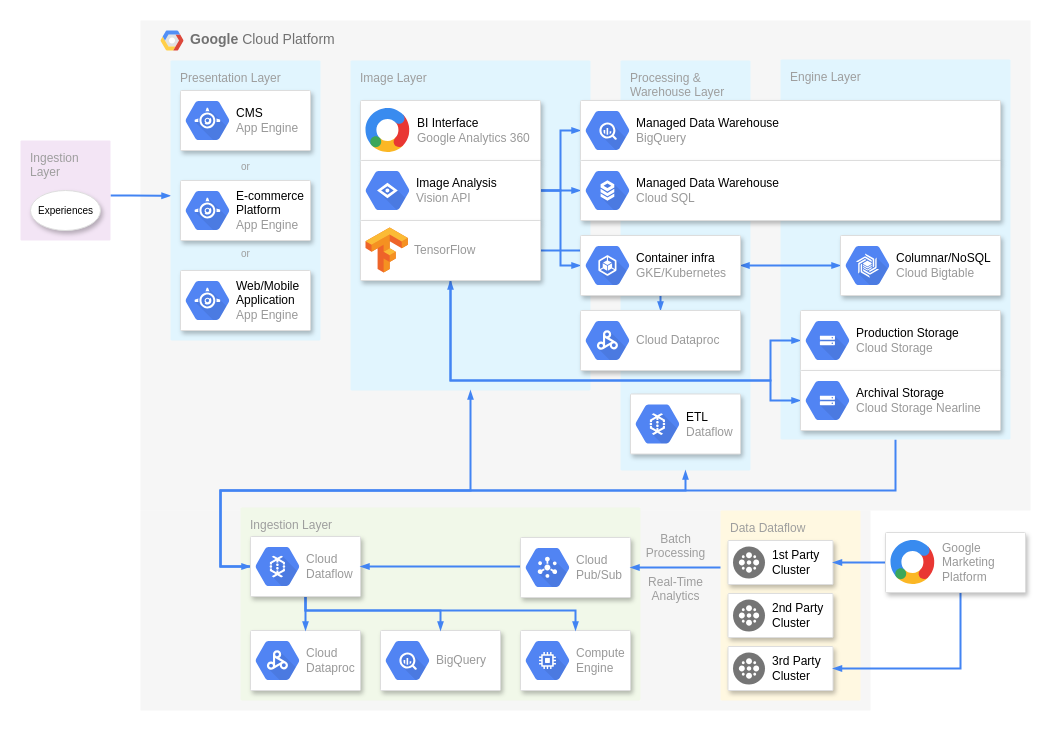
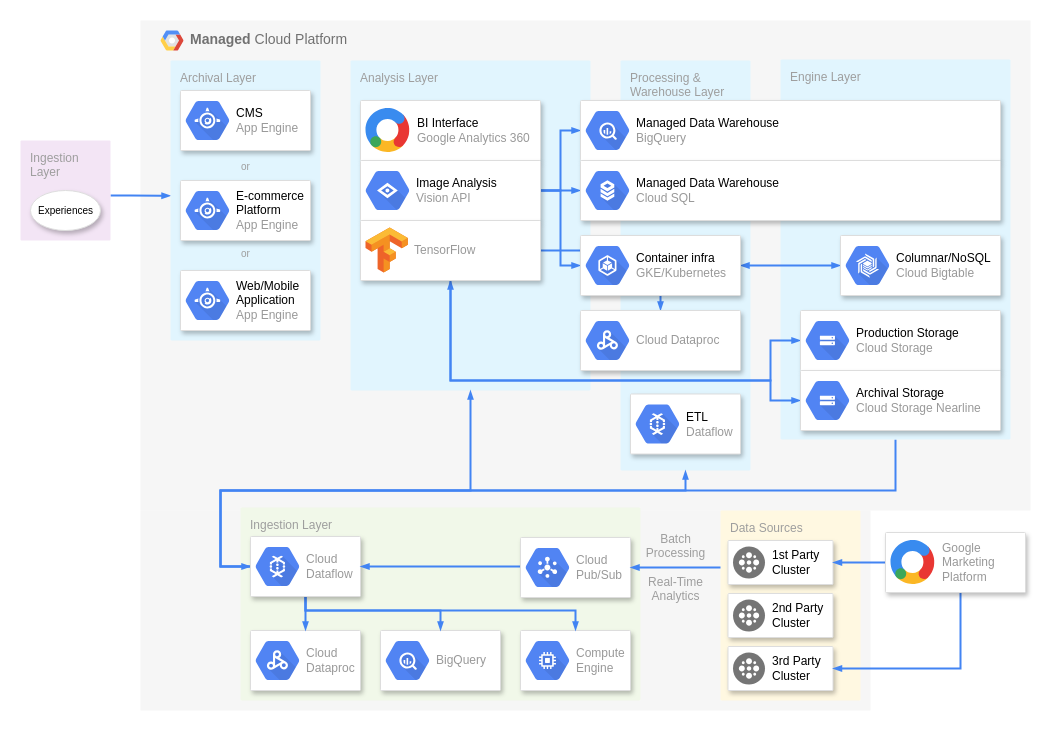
- <mxCell id="3" value="&lt;b&gt;Google &lt;/b&gt;Cloud Platform" style="fillColor=#F6F6F6;strokeColor=none;shadow=0;gradientColor=none;fontSize=14;align=left;spacing=10;fontColor=#717171;9E9E9E;verticalAlign=top;spacingTop=-4;fontStyle=0;spacingLeft=40;html=1;" parent="1" vertex="1"><mxGeometry x="140" y="20" width="890" height="490" as="geometry" /></mxCell>
+ <mxCell id="3" value="&lt;b&gt;Managed &lt;/b&gt;Cloud Platform" style="fillColor=#F6F6F6;strokeColor=none;shadow=0;gradientColor=none;fontSize=14;align=left;spacing=10;fontColor=#717171;9E9E9E;verticalAlign=top;spacingTop=-4;fontStyle=0;spacingLeft=40;html=1;" parent="1" vertex="1"><mxGeometry x="140" y="20" width="890" height="490" as="geometry" /></mxCell>
- <mxCell id="13" value="Presentation Layer" style="rounded=1;absoluteArcSize=1;arcSize=2;html=1;strokeColor=none;gradientColor=none;shadow=0;dashed=0;strokeColor=none;fontSize=12;fontColor=#9E9E9E;align=left;verticalAlign=top;spacing=10;spacingTop=-4;fillColor=#E1F5FE;" parent="1" vertex="1"><mxGeometry x="170" y="60" width="150" height="280" as="geometry" /></mxCell>
+ <mxCell id="13" value="Archival Layer" style="rounded=1;absoluteArcSize=1;arcSize=2;html=1;strokeColor=none;gradientColor=none;shadow=0;dashed=0;strokeColor=none;fontSize=12;fontColor=#9E9E9E;align=left;verticalAlign=top;spacing=10;spacingTop=-4;fillColor=#E1F5FE;" parent="1" vertex="1"><mxGeometry x="170" y="60" width="150" height="280" as="geometry" /></mxCell>
- <mxCell id="12" value="Image Layer" style="rounded=1;absoluteArcSize=1;arcSize=2;html=1;strokeColor=none;gradientColor=none;shadow=0;dashed=0;strokeColor=none;fontSize=12;fontColor=#9E9E9E;align=left;verticalAlign=top;spacing=10;spacingTop=-4;fillColor=#E1F5FE;" parent="1" vertex="1"><mxGeometry x="350" y="60" width="240" height="330" as="geometry" /></mxCell>
+ <mxCell id="12" value="Analysis Layer" style="rounded=1;absoluteArcSize=1;arcSize=2;html=1;strokeColor=none;gradientColor=none;shadow=0;dashed=0;strokeColor=none;fontSize=12;fontColor=#9E9E9E;align=left;verticalAlign=top;spacing=10;spacingTop=-4;fillColor=#E1F5FE;" parent="1" vertex="1"><mxGeometry x="350" y="60" width="240" height="330" as="geometry" /></mxCell>
- <mxCell id="5" value="Data Dataflow" style="rounded=1;absoluteArcSize=1;arcSize=2;html=1;strokeColor=none;gradientColor=none;shadow=0;dashed=0;strokeColor=none;fontSize=12;fontColor=#9E9E9E;align=left;verticalAlign=top;spacing=10;spacingTop=-4;fillColor=#FFF8E1;" parent="1" vertex="1"><mxGeometry x="720" y="510" width="140" height="190" as="geometry" /></mxCell>
+ <mxCell id="5" value="Data Sources" style="rounded=1;absoluteArcSize=1;arcSize=2;html=1;strokeColor=none;gradientColor=none;shadow=0;dashed=0;strokeColor=none;fontSize=12;fontColor=#9E9E9E;align=left;verticalAlign=top;spacing=10;spacingTop=-4;fillColor=#FFF8E1;" parent="1" vertex="1"><mxGeometry x="720" y="510" width="140" height="190" as="geometry" /></mxCell>
